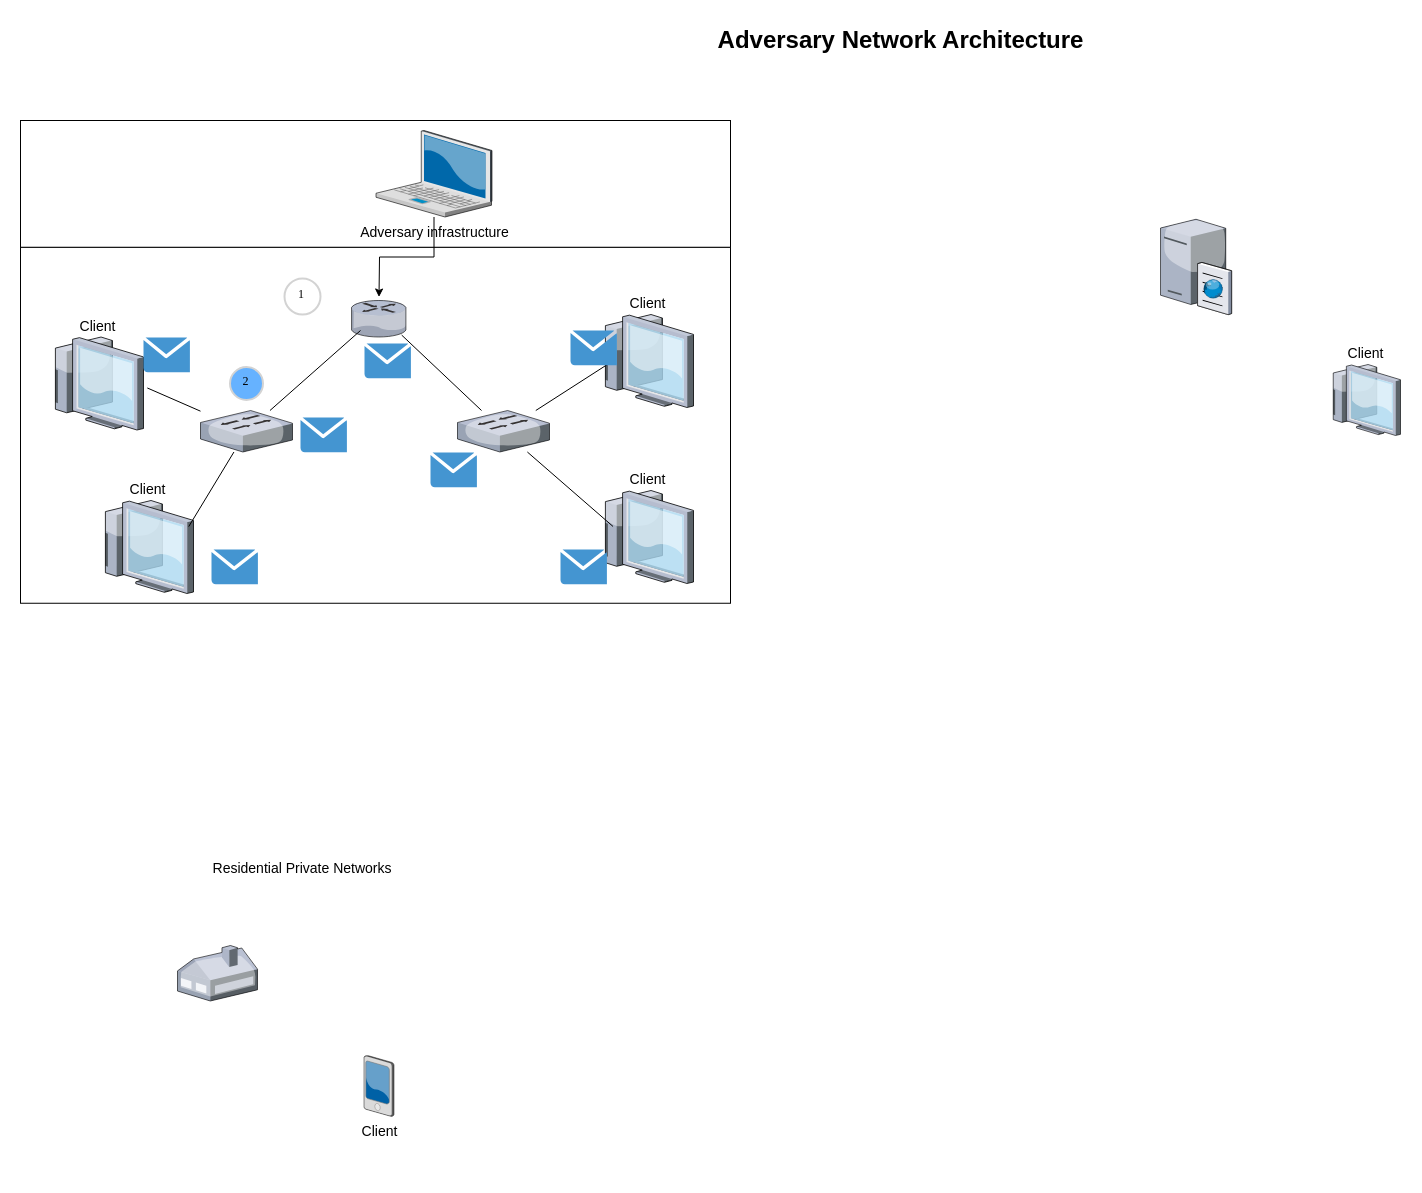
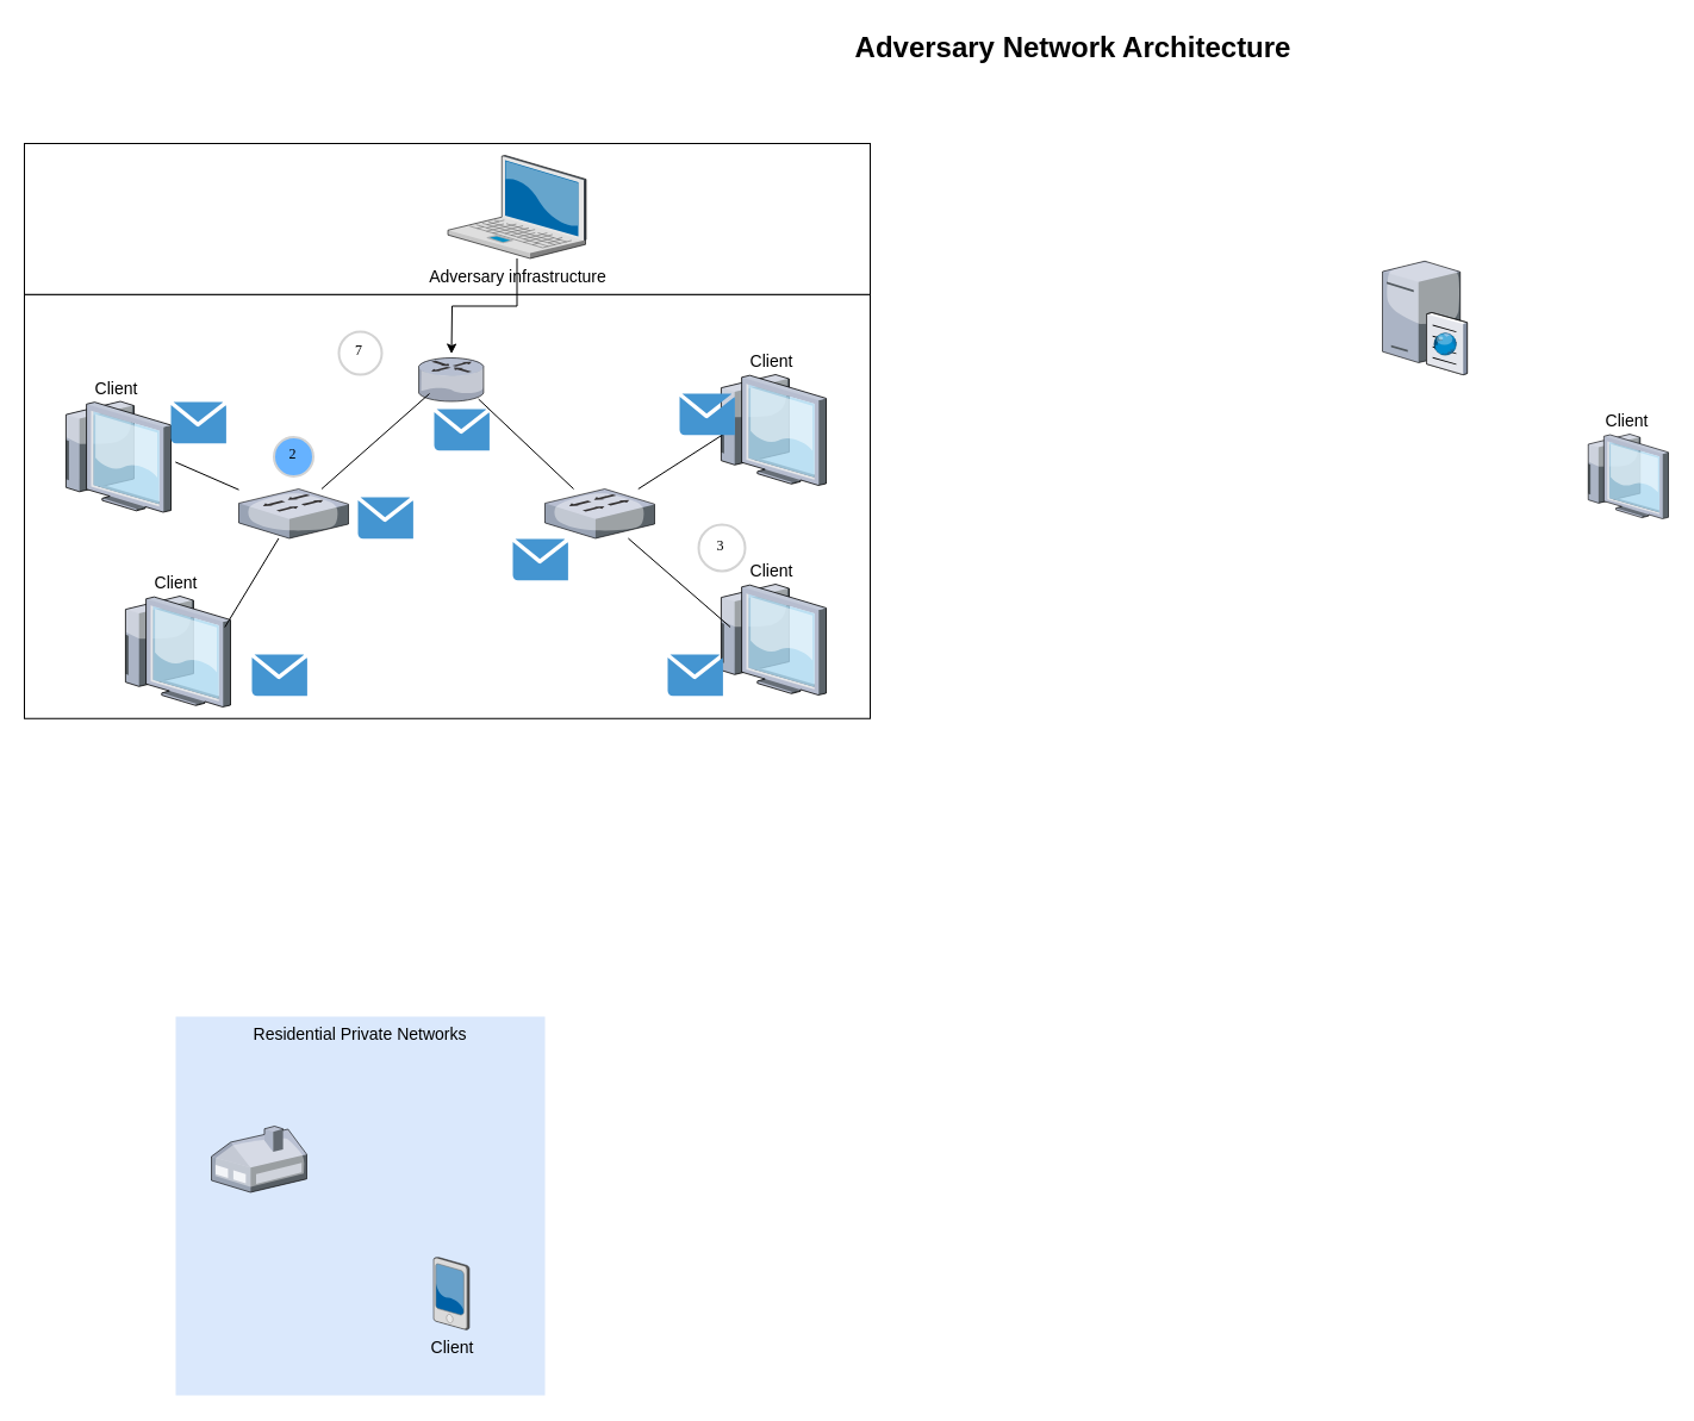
- <mxCell id="25" value="1" style="ellipse;whiteSpace=wrap;html=1;aspect=fixed;strokeWidth=2;fontFamily=Tahoma;spacingBottom=4;spacingRight=2;strokeColor=#d3d3d3;" vertex="1" parent="1"><mxGeometry x="284" y="278" width="36" height="36" as="geometry" /></mxCell>
+ <mxCell id="25" value="7" style="ellipse;whiteSpace=wrap;html=1;aspect=fixed;strokeWidth=2;fontFamily=Tahoma;spacingBottom=4;spacingRight=2;strokeColor=#d3d3d3;" vertex="1" parent="1"><mxGeometry x="284" y="278" width="36" height="36" as="geometry" /></mxCell>
+ <mxCell id="34" value="3" style="ellipse;whiteSpace=wrap;html=1;aspect=fixed;strokeWidth=2;fontFamily=Tahoma;spacingBottom=4;spacingRight=2;strokeColor=#d3d3d3;" vertex="1" parent="1"><mxGeometry x="586" y="440" width="39" height="39" as="geometry" /></mxCell>
- <mxCell id="4" value="Residential Private Networks" style="whiteSpace=wrap;html=1;fillColor=#ffffff;fontSize=14;strokeColor=none;verticalAlign=top;" parent="1" vertex="1"><mxGeometry x="147" y="853" width="310" height="318" as="geometry" /></mxCell>
+ <mxCell id="4" value="Residential Private Networks" style="whiteSpace=wrap;html=1;fillColor=#dae8fc;fontSize=14;strokeColor=none;verticalAlign=top;" parent="1" vertex="1"><mxGeometry x="147" y="853" width="310" height="318" as="geometry" /></mxCell>
